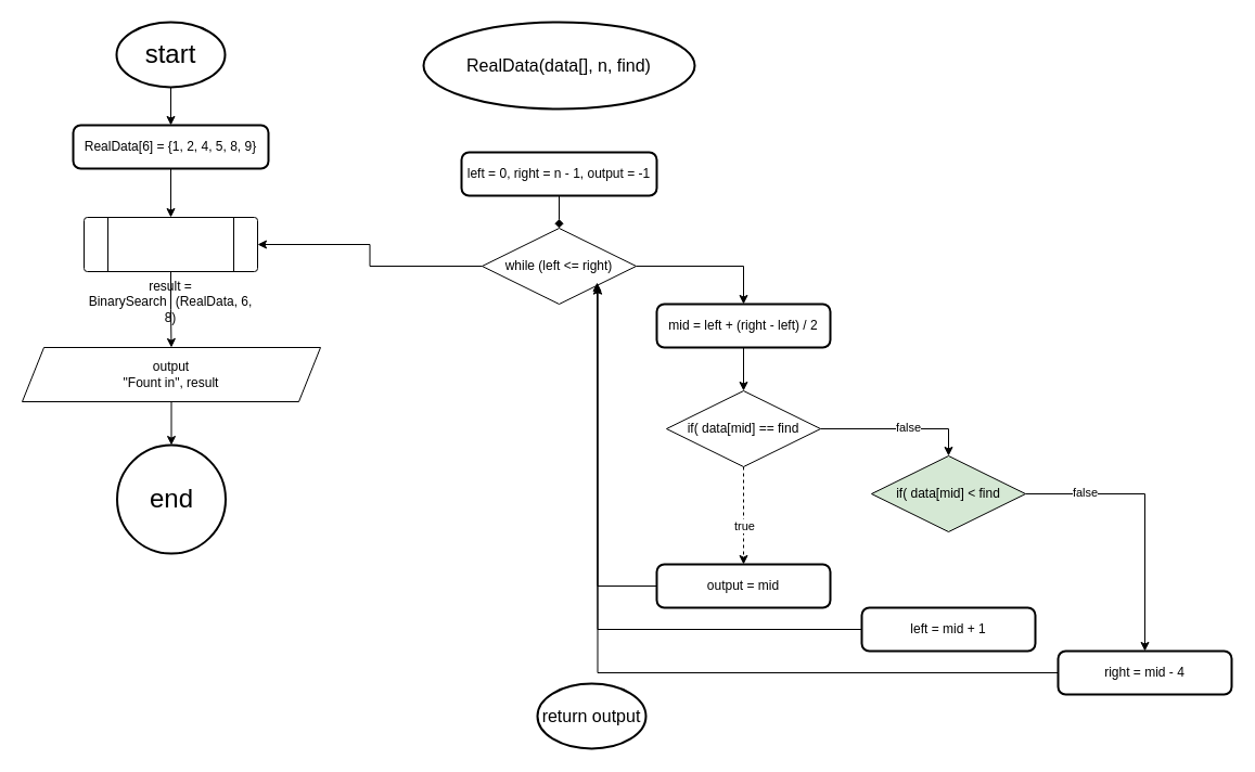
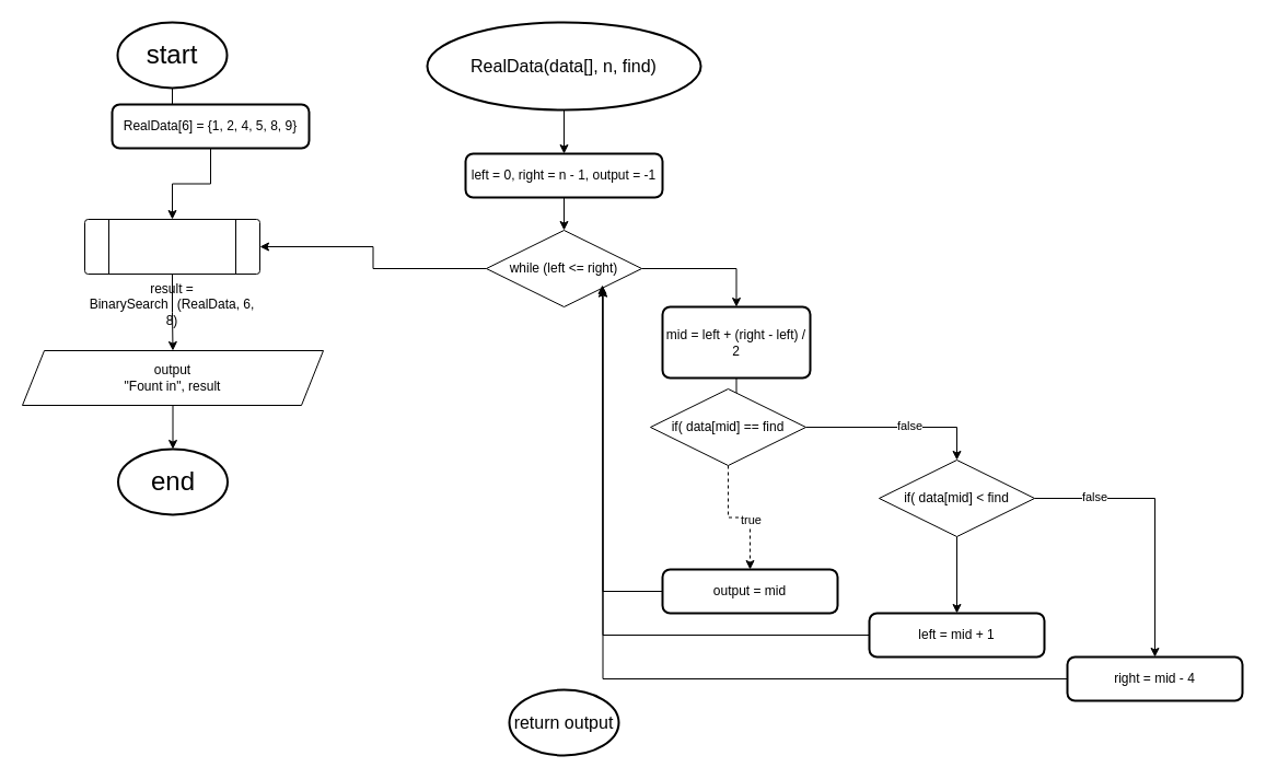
+ <mxCell id="9" style="edgeStyle=orthogonalEdgeStyle;rounded=0;orthogonalLoop=1;jettySize=auto;html=1;entryX=0.5;entryY=0;entryDx=0;entryDy=0;" edge="1" parent="1" source="10" target="14"><mxGeometry relative="1" as="geometry" /></mxCell>
- <mxCell id="6" value="RealData[6] = {1, 2, 4, 5, 8, 9}" style="rounded=1;whiteSpace=wrap;html=1;absoluteArcSize=1;arcSize=14;strokeWidth=2;" vertex="1" parent="1"><mxGeometry x="67" y="115" width="180" height="40" as="geometry" /></mxCell>
+ <mxCell id="6" value="RealData[6] = {1, 2, 4, 5, 8, 9}" style="rounded=1;whiteSpace=wrap;html=1;absoluteArcSize=1;arcSize=14;strokeWidth=2;" vertex="1" parent="1"><mxGeometry x="102" y="95" width="180" height="40" as="geometry" /></mxCell>
- <mxCell id="13" style="edgeStyle=orthogonalEdgeStyle;rounded=0;orthogonalLoop=1;jettySize=auto;html=1;entryX=0.5;entryY=0;entryDx=0;entryDy=0;endArrow=diamond;" edge="1" parent="1" source="14" target="12"><mxGeometry relative="1" as="geometry" /></mxCell>
+ <mxCell id="13" style="edgeStyle=orthogonalEdgeStyle;rounded=0;orthogonalLoop=1;jettySize=auto;html=1;entryX=0.5;entryY=0;entryDx=0;entryDy=0;" edge="1" parent="1" source="14" target="12"><mxGeometry relative="1" as="geometry" /></mxCell>
- <mxCell id="16" value="mid = left + (right - left) / 2" style="rounded=1;whiteSpace=wrap;html=1;absoluteArcSize=1;arcSize=14;strokeWidth=2;" vertex="1" parent="1"><mxGeometry x="605" y="280" width="160" height="40" as="geometry" /></mxCell>
+ <mxCell id="16" value="mid = left + (right - left) / 2" style="rounded=1;whiteSpace=wrap;html=1;absoluteArcSize=1;arcSize=14;strokeWidth=2;" vertex="1" parent="1"><mxGeometry x="605" y="280" width="135" height="65" as="geometry" /></mxCell>
- <mxCell id="21" value="if( data[mid] == find" style="rhombus;whiteSpace=wrap;html=1;" vertex="1" parent="1"><mxGeometry x="614" y="360" width="142" height="70" as="geometry" /></mxCell>
+ <mxCell id="21" value="if( data[mid] == find" style="rhombus;whiteSpace=wrap;html=1;" vertex="1" parent="1"><mxGeometry x="594" y="355" width="142" height="70" as="geometry" /></mxCell>
- <mxCell id="30" value="if( data[mid] &amp;lt; find" style="rhombus;whiteSpace=wrap;html=1;fillColor=#d5e8d4;" vertex="1" parent="1"><mxGeometry x="803" y="420" width="142" height="70" as="geometry" /></mxCell>
+ <mxCell id="30" value="if( data[mid] &amp;lt; find" style="rhombus;whiteSpace=wrap;html=1;" vertex="1" parent="1"><mxGeometry x="803" y="420" width="142" height="70" as="geometry" /></mxCell>
- <mxCell id="24" value="&lt;font style=&quot;font-size: 24px;&quot;&gt;end&lt;/font&gt;" style="strokeWidth=2;html=1;shape=mxgraph.flowchart.start_1;whiteSpace=wrap;" vertex="1" parent="1"><mxGeometry x="107.5" y="410" width="100" height="100" as="geometry" /></mxCell>
+ <mxCell id="24" value="&lt;font style=&quot;font-size: 24px;&quot;&gt;end&lt;/font&gt;" style="strokeWidth=2;html=1;shape=mxgraph.flowchart.start_1;whiteSpace=wrap;" vertex="1" parent="1"><mxGeometry x="107.5" y="410" width="100" height="60" as="geometry" /></mxCell>
+ <mxCell id="27" style="edgeStyle=orthogonalEdgeStyle;rounded=0;orthogonalLoop=1;jettySize=auto;html=1;entryX=0.5;entryY=0;entryDx=0;entryDy=0;" edge="1" parent="1" source="30" target="32"><mxGeometry relative="1" as="geometry" /></mxCell>
- <mxCell id="26" value="&lt;font style=&quot;font-size: 16px;&quot;&gt;return output&lt;/font&gt;" style="strokeWidth=2;html=1;shape=mxgraph.flowchart.start_1;whiteSpace=wrap;" vertex="1" parent="1"><mxGeometry x="495" y="630" width="100" height="60" as="geometry" /></mxCell>
+ <mxCell id="26" value="&lt;font style=&quot;font-size: 16px;&quot;&gt;return output&lt;/font&gt;" style="strokeWidth=2;html=1;shape=mxgraph.flowchart.start_1;whiteSpace=wrap;" vertex="1" parent="1"><mxGeometry x="465" y="630" width="100" height="60" as="geometry" /></mxCell>
